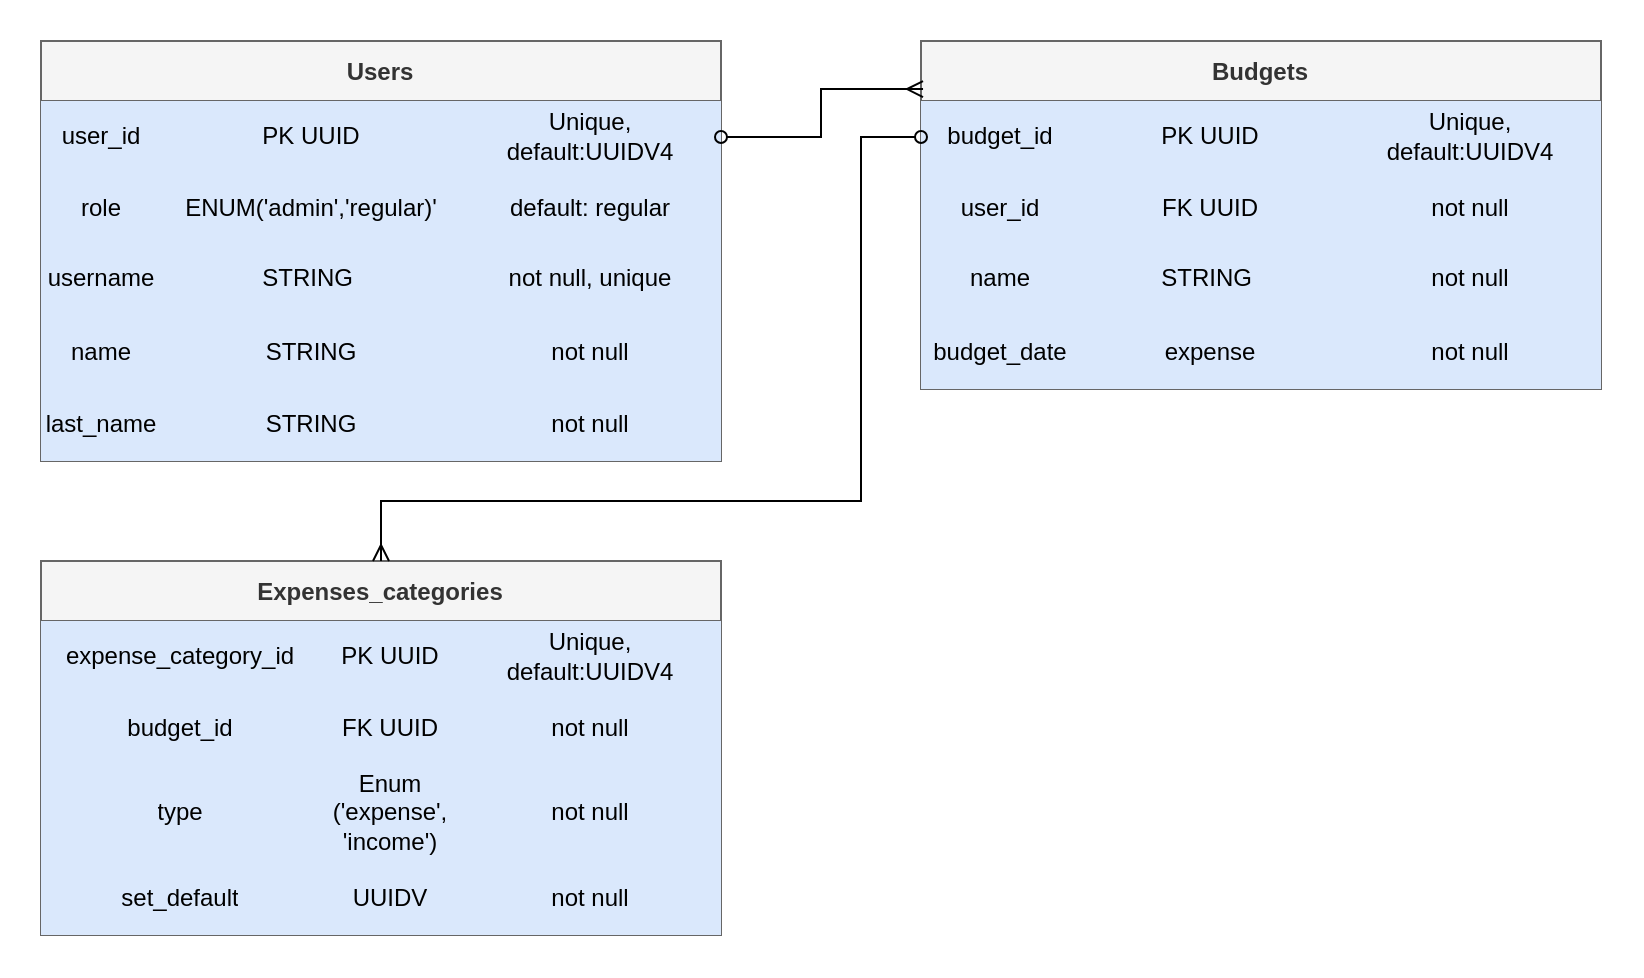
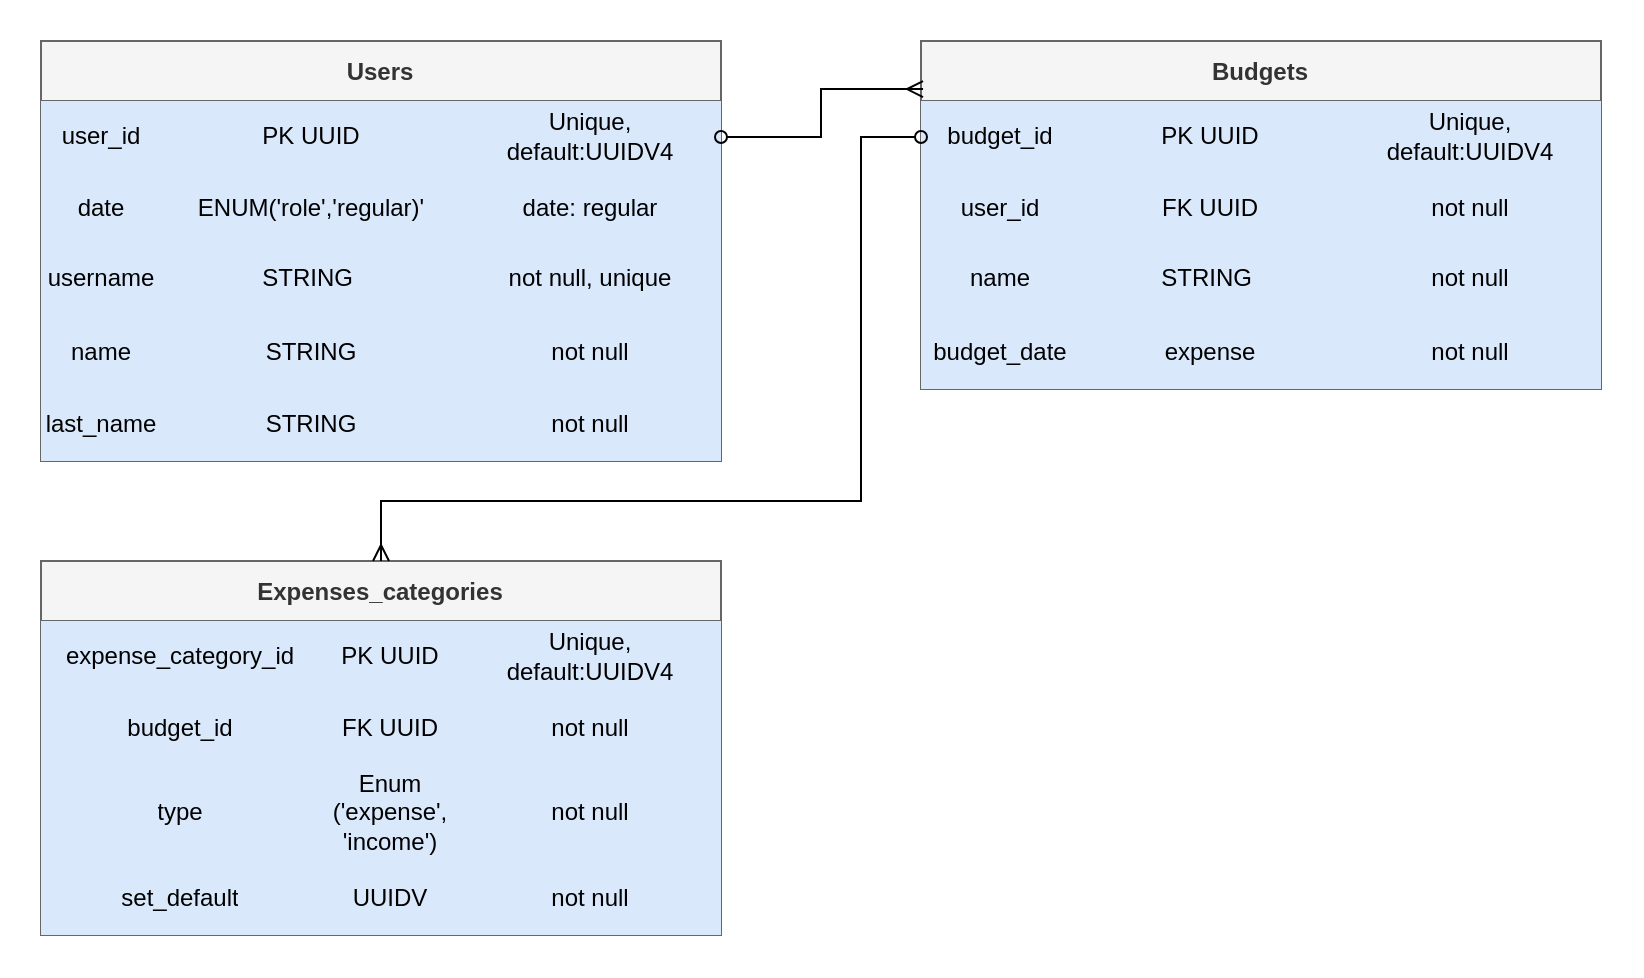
- <mxCell id="8" value="role" style="shape=partialRectangle;html=1;whiteSpace=wrap;connectable=0;fillColor=#dae8fc;top=0;left=0;bottom=0;right=0;overflow=hidden;strokeColor=#6c8ebf;" vertex="1" parent="7"><mxGeometry width="61" height="35" as="geometry"><mxRectangle width="61" height="35" as="alternateBounds" /></mxGeometry></mxCell>
+ <mxCell id="8" value="date" style="shape=partialRectangle;html=1;whiteSpace=wrap;connectable=0;fillColor=#dae8fc;top=0;left=0;bottom=0;right=0;overflow=hidden;strokeColor=#6c8ebf;" vertex="1" parent="7"><mxGeometry width="61" height="35" as="geometry"><mxRectangle width="61" height="35" as="alternateBounds" /></mxGeometry></mxCell>
- <mxCell id="9" value="ENUM('admin','regular)'" style="shape=partialRectangle;html=1;whiteSpace=wrap;connectable=0;fillColor=#dae8fc;top=0;left=0;bottom=0;right=0;overflow=hidden;strokeColor=#6c8ebf;" vertex="1" parent="7"><mxGeometry x="61" width="149" height="35" as="geometry"><mxRectangle width="149" height="35" as="alternateBounds" /></mxGeometry></mxCell>
+ <mxCell id="9" value="ENUM('role','regular)'" style="shape=partialRectangle;html=1;whiteSpace=wrap;connectable=0;fillColor=#dae8fc;top=0;left=0;bottom=0;right=0;overflow=hidden;strokeColor=#6c8ebf;" vertex="1" parent="7"><mxGeometry x="61" width="149" height="35" as="geometry"><mxRectangle width="149" height="35" as="alternateBounds" /></mxGeometry></mxCell>
- <mxCell id="10" value="default: regular" style="shape=partialRectangle;html=1;whiteSpace=wrap;connectable=0;fillColor=#dae8fc;top=0;left=0;bottom=0;right=0;overflow=hidden;strokeColor=#6c8ebf;" vertex="1" parent="7"><mxGeometry x="210" width="130" height="35" as="geometry"><mxRectangle width="130" height="35" as="alternateBounds" /></mxGeometry></mxCell>
+ <mxCell id="10" value="date: regular" style="shape=partialRectangle;html=1;whiteSpace=wrap;connectable=0;fillColor=#dae8fc;top=0;left=0;bottom=0;right=0;overflow=hidden;strokeColor=#6c8ebf;" vertex="1" parent="7"><mxGeometry x="210" width="130" height="35" as="geometry"><mxRectangle width="130" height="35" as="alternateBounds" /></mxGeometry></mxCell>
